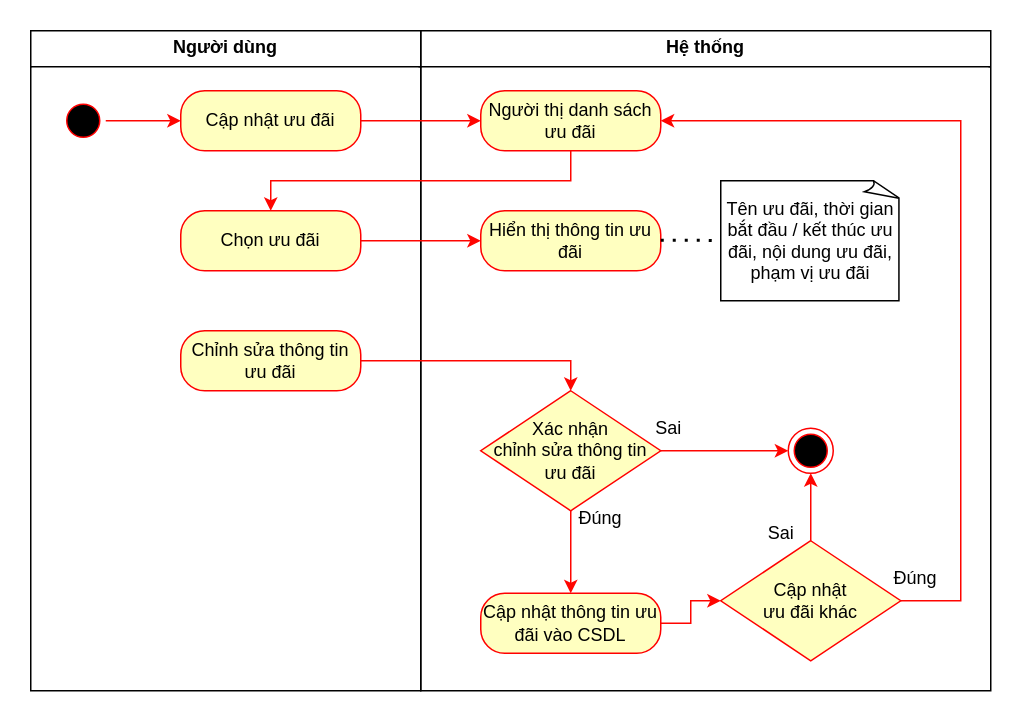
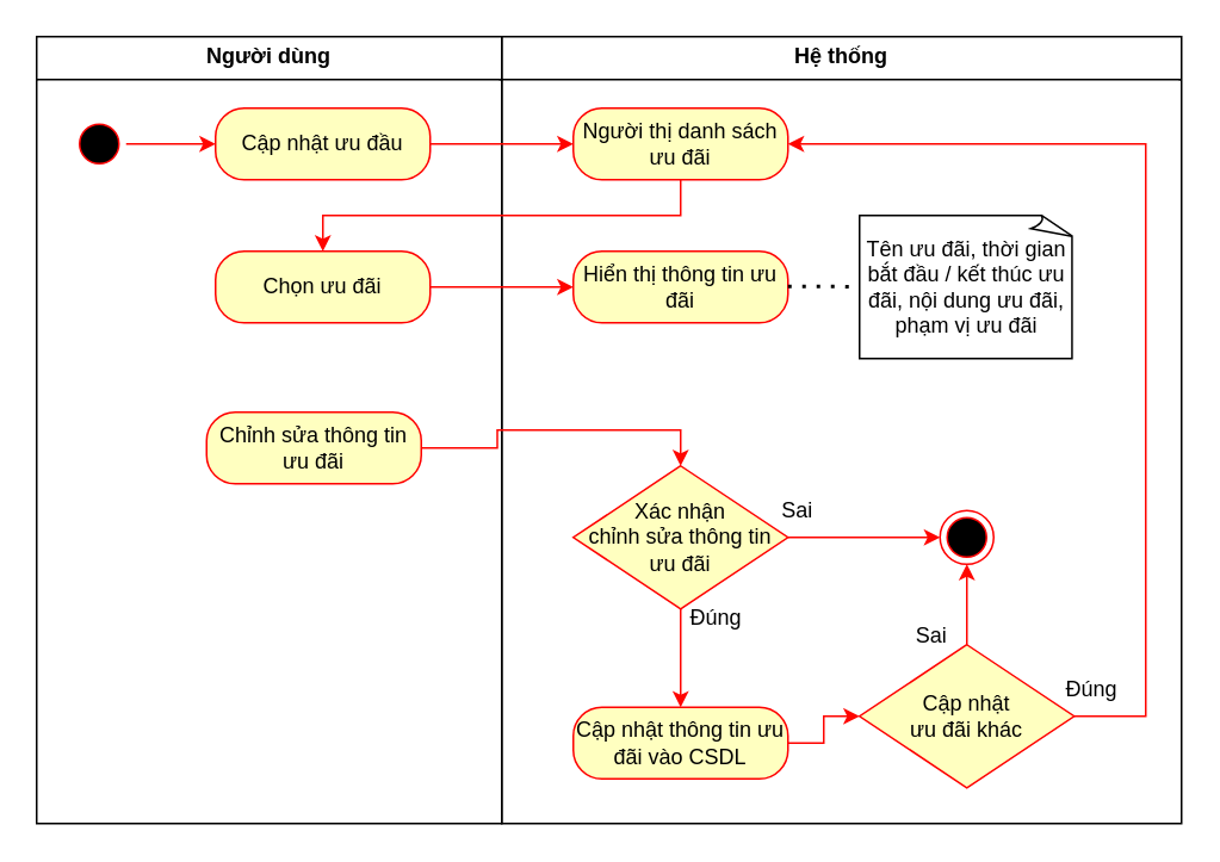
- <mxCell id="7" value="Cập nhật ưu đãi" style="rounded=1;whiteSpace=wrap;html=1;arcSize=40;fontColor=#000000;fillColor=#ffffc0;strokeColor=#ff0000;" vertex="1" parent="1"><mxGeometry x="120" y="60" width="120" height="40" as="geometry" /></mxCell>
+ <mxCell id="7" value="Cập nhật ưu đầu" style="rounded=1;whiteSpace=wrap;html=1;arcSize=40;fontColor=#000000;fillColor=#ffffc0;strokeColor=#ff0000;" vertex="1" parent="1"><mxGeometry x="120" y="60" width="120" height="40" as="geometry" /></mxCell>
- <mxCell id="13" value="Chỉnh sửa thông tin ưu đãi" style="rounded=1;whiteSpace=wrap;html=1;arcSize=40;fontColor=#000000;fillColor=#ffffc0;strokeColor=#ff0000;" vertex="1" parent="1"><mxGeometry x="120" y="220" width="120" height="40" as="geometry" /></mxCell>
+ <mxCell id="13" value="Chỉnh sửa thông tin ưu đãi" style="rounded=1;whiteSpace=wrap;html=1;arcSize=40;fontColor=#000000;fillColor=#ffffc0;strokeColor=#ff0000;" vertex="1" parent="1"><mxGeometry x="115" y="230" width="120" height="40" as="geometry" /></mxCell>
